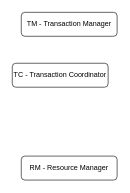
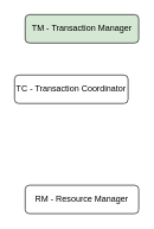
- <mxCell id="2" value="TM - Transaction Manager" style="rounded=1;whiteSpace=wrap;html=1;shadow=0;glass=0;sketch=0;" vertex="1" parent="1"><mxGeometry x="35" y="20" width="160" height="40" as="geometry" /></mxCell>
+ <mxCell id="2" value="TM - Transaction Manager" style="rounded=1;whiteSpace=wrap;html=1;shadow=0;glass=0;sketch=0;fillColor=#d5e8d4;" vertex="1" parent="1"><mxGeometry x="35" y="20" width="160" height="40" as="geometry" /></mxCell>
